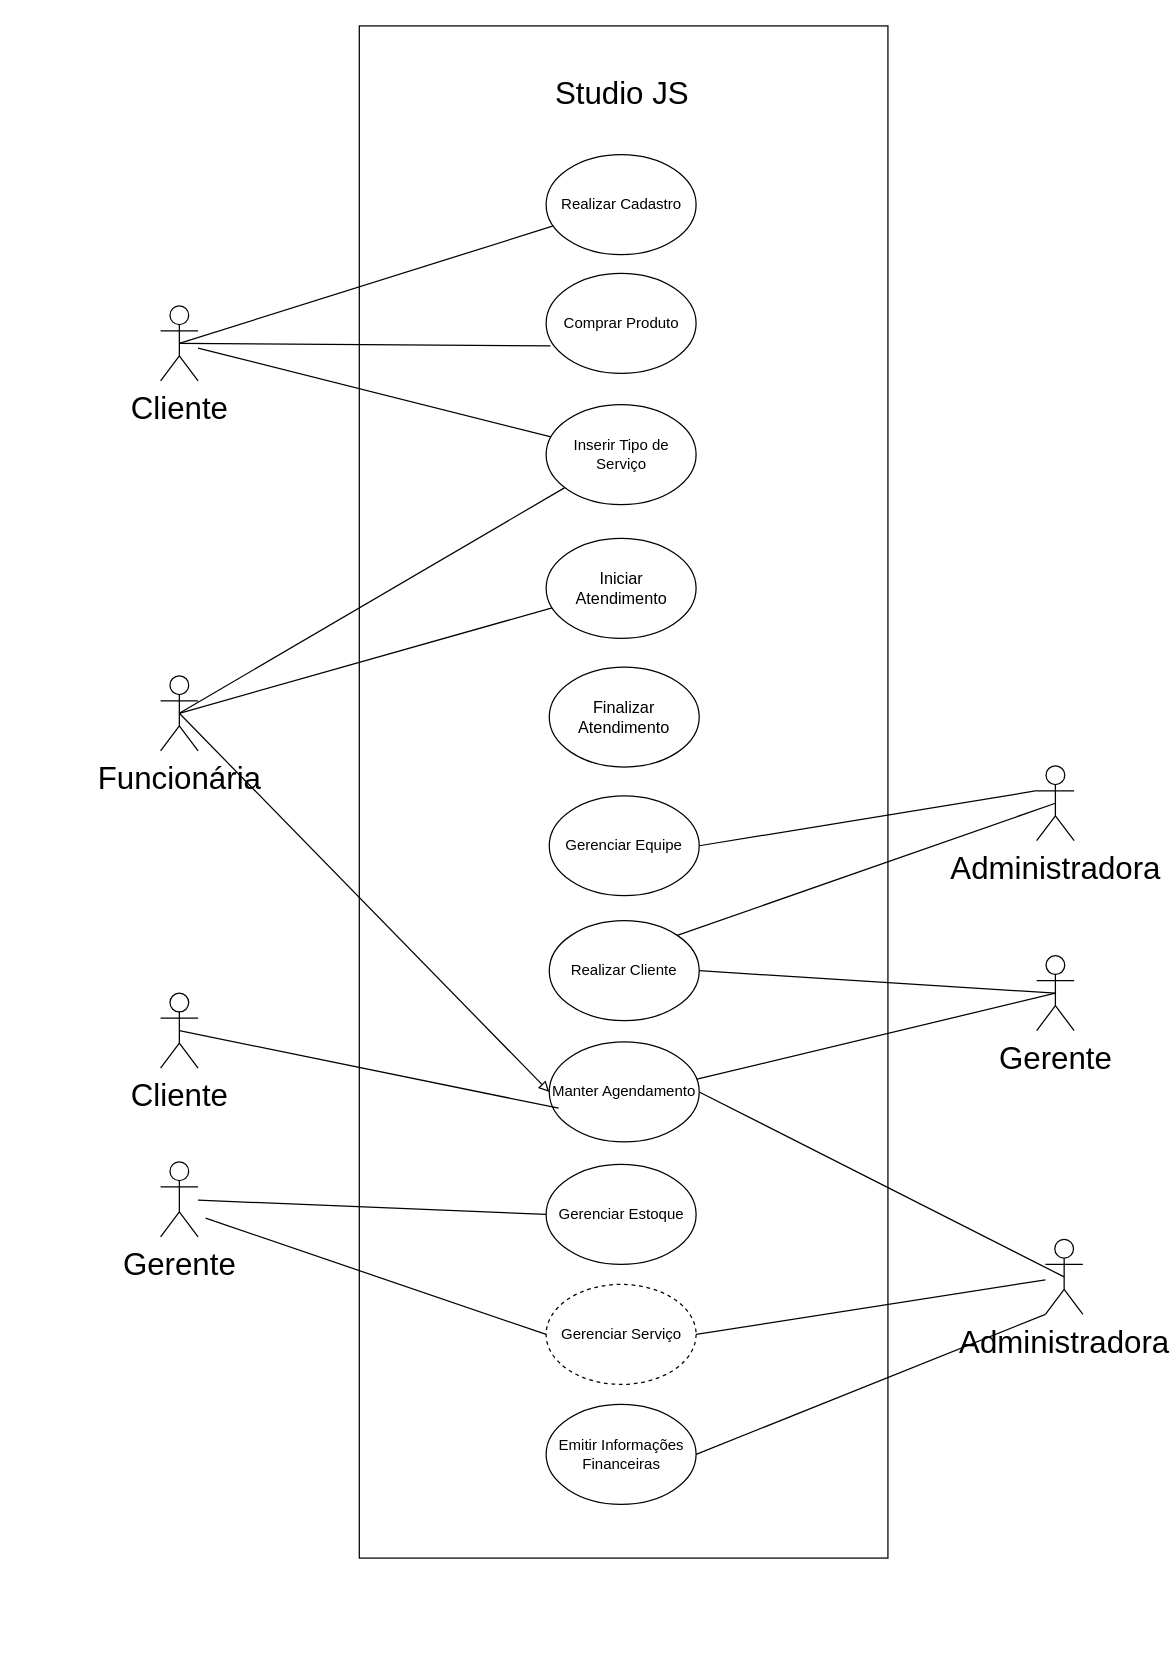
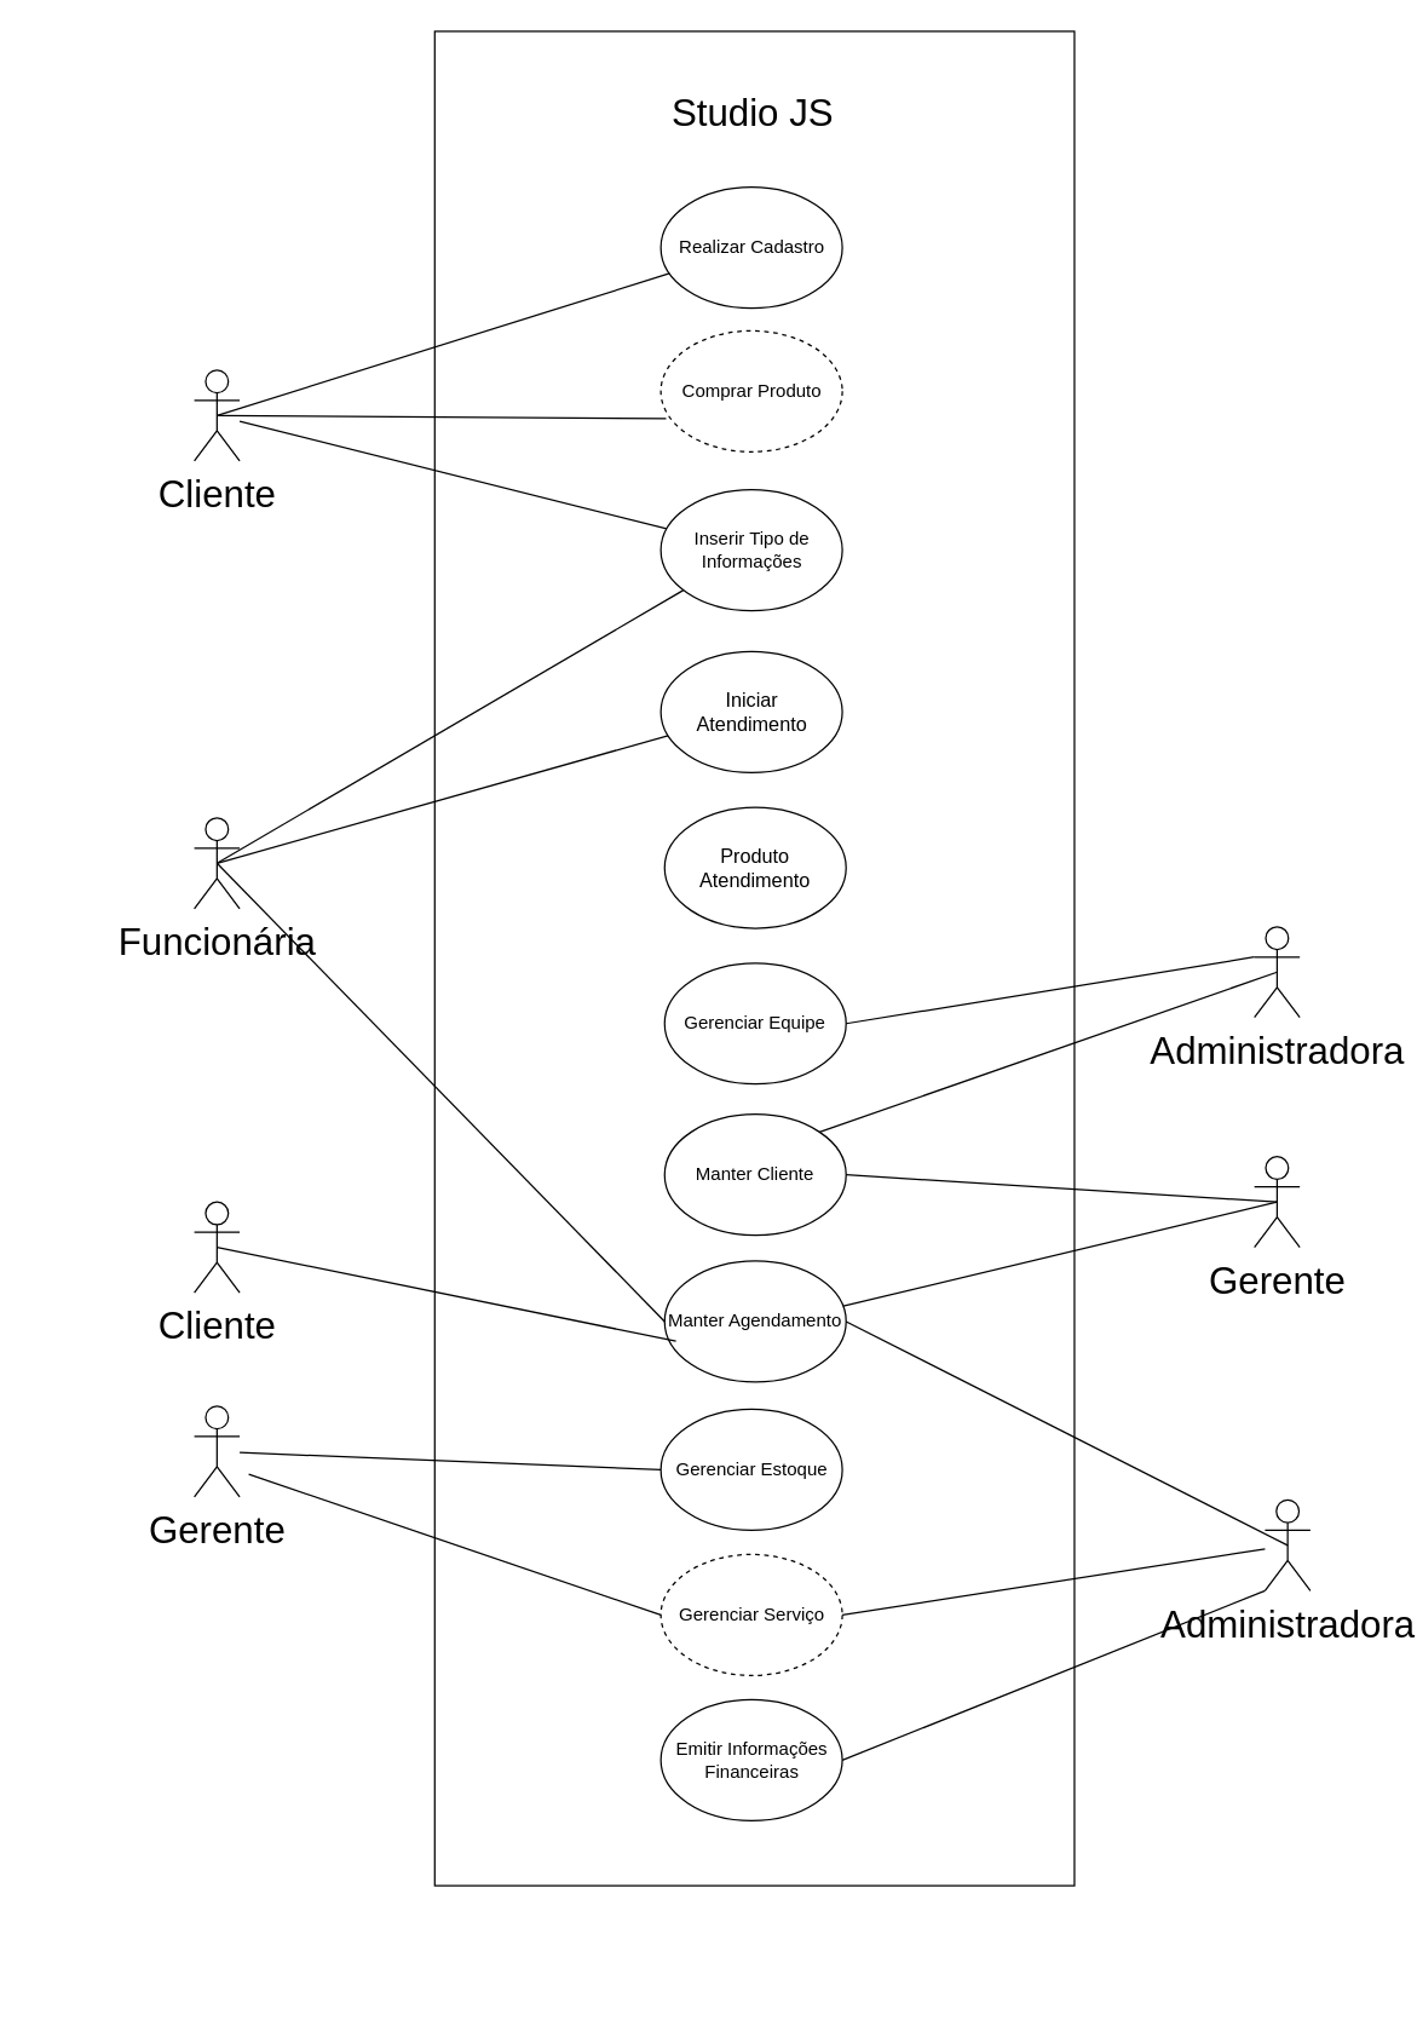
- <mxCell id="26" value="Comprar Produto" style="ellipse;whiteSpace=wrap;html=1;container=0;" parent="2" vertex="1"><mxGeometry x="416.5" y="91" width="120" height="80" as="geometry" /></mxCell>
+ <mxCell id="26" value="Comprar Produto" style="ellipse;whiteSpace=wrap;html=1;container=0;dashed=1;" parent="2" vertex="1"><mxGeometry x="416.5" y="91" width="120" height="80" as="geometry" /></mxCell>
- <mxCell id="16" value="Inserir Tipo de Serviço" style="ellipse;whiteSpace=wrap;html=1;container=0;" parent="2" vertex="1"><mxGeometry x="416.5" y="196" width="120" height="80" as="geometry" /></mxCell>
+ <mxCell id="16" value="Inserir Tipo de Informações" style="ellipse;whiteSpace=wrap;html=1;container=0;" parent="2" vertex="1"><mxGeometry x="416.5" y="196" width="120" height="80" as="geometry" /></mxCell>
- <mxCell id="19" value="&lt;font style=&quot;font-size: 13px&quot;&gt;Finalizar Atendimento&lt;/font&gt;" style="ellipse;whiteSpace=wrap;html=1;container=0;" parent="17" vertex="1"><mxGeometry x="2.5" y="376" width="120" height="80" as="geometry" /></mxCell>
+ <mxCell id="19" value="&lt;font style=&quot;font-size: 13px&quot;&gt;Produto Atendimento&lt;/font&gt;" style="ellipse;whiteSpace=wrap;html=1;container=0;" parent="17" vertex="1"><mxGeometry x="2.5" y="376" width="120" height="80" as="geometry" /></mxCell>
- <mxCell id="27" value="Realizar Cliente" style="ellipse;whiteSpace=wrap;html=1;container=0;" parent="2" vertex="1"><mxGeometry x="419" y="609" width="120" height="80" as="geometry" /></mxCell>
+ <mxCell id="27" value="Manter Cliente" style="ellipse;whiteSpace=wrap;html=1;container=0;" parent="2" vertex="1"><mxGeometry x="419" y="609" width="120" height="80" as="geometry" /></mxCell>
- <mxCell id="11" style="edgeStyle=none;rounded=0;orthogonalLoop=1;jettySize=auto;html=1;exitX=0.5;exitY=0.5;exitDx=0;exitDy=0;exitPerimeter=0;entryX=0;entryY=0.5;entryDx=0;entryDy=0;fontSize=13;endArrow=block;endFill=0;" parent="2" source="5" target="9" edge="1"><mxGeometry relative="1" as="geometry" /></mxCell>
+ <mxCell id="11" style="edgeStyle=none;rounded=0;orthogonalLoop=1;jettySize=auto;html=1;exitX=0.5;exitY=0.5;exitDx=0;exitDy=0;exitPerimeter=0;entryX=0;entryY=0.5;entryDx=0;entryDy=0;fontSize=13;endArrow=none;endFill=0;" parent="2" source="5" target="9" edge="1"><mxGeometry relative="1" as="geometry" /></mxCell>
